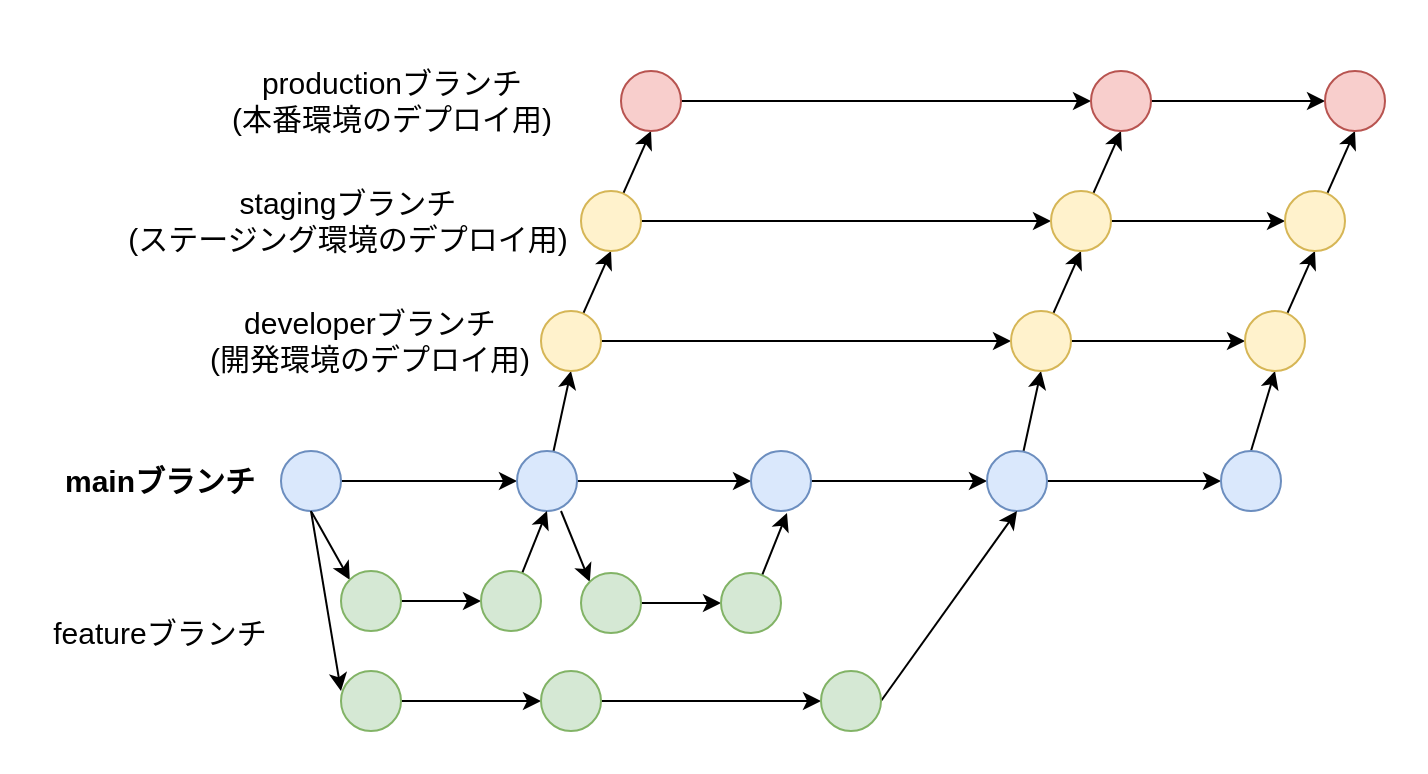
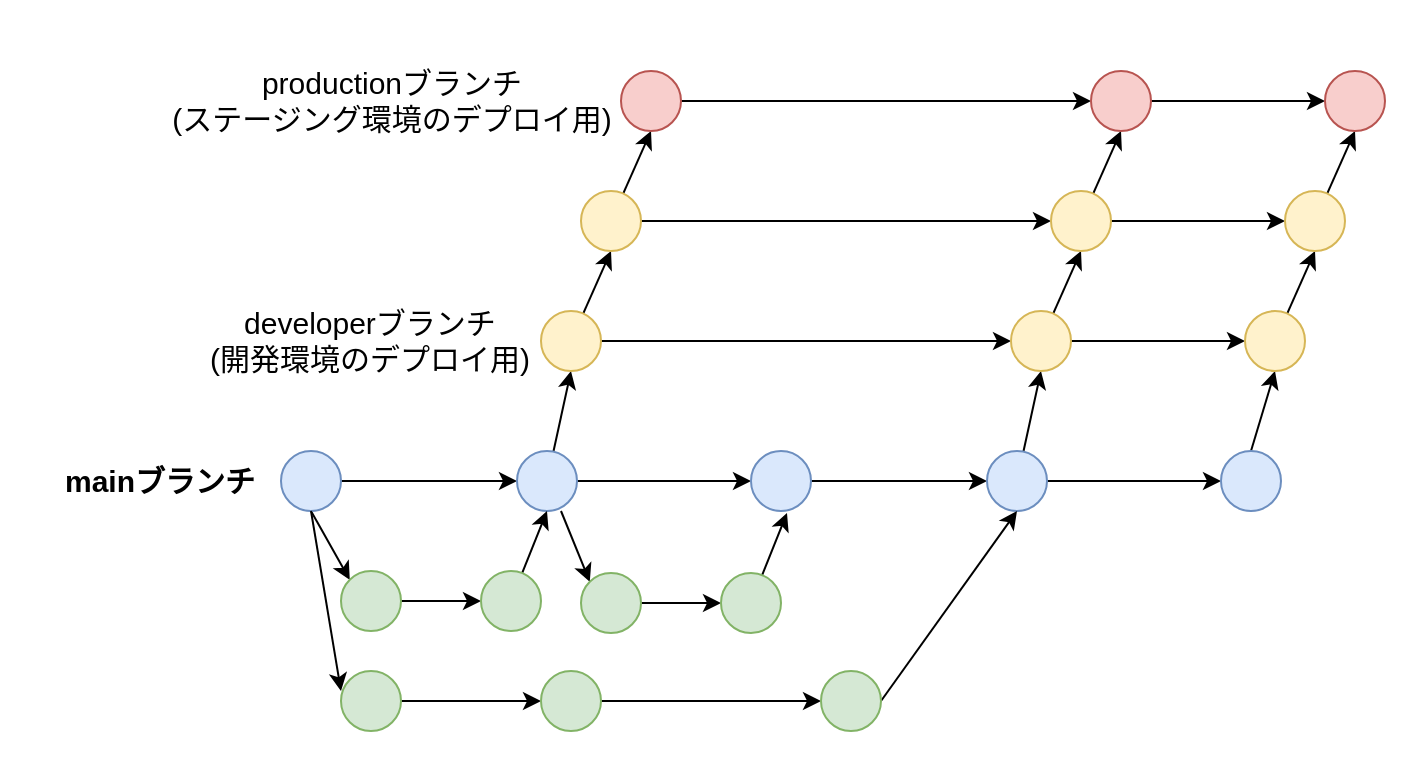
- <mxCell id="56" value="productionブランチ&lt;div&gt;(本番環境のデプロイ用)&lt;/div&gt;" style="rounded=0;whiteSpace=wrap;html=1;fontFamily=Helvetica;fontSize=15;fontColor=default;labelBackgroundColor=default;fillColor=none;strokeColor=none;" vertex="1" parent="1"><mxGeometry x="82" y="20" width="228" height="60" as="geometry" /></mxCell>
+ <mxCell id="56" value="productionブランチ&lt;div&gt;(ステージング環境のデプロイ用)&lt;/div&gt;" style="rounded=0;whiteSpace=wrap;html=1;fontFamily=Helvetica;fontSize=15;fontColor=default;labelBackgroundColor=default;fillColor=none;strokeColor=none;" vertex="1" parent="1"><mxGeometry x="82" y="20" width="228" height="60" as="geometry" /></mxCell>
- <mxCell id="55" value="stagingブランチ&lt;div&gt;(ステージング環境のデプロイ用)&lt;/div&gt;" style="rounded=0;whiteSpace=wrap;html=1;fontFamily=Helvetica;fontSize=15;fontColor=default;labelBackgroundColor=default;fillColor=none;strokeColor=none;" vertex="1" parent="1"><mxGeometry x="60" y="80" width="228" height="60" as="geometry" /></mxCell>
- <mxCell id="53" value="featureブランチ" style="rounded=0;whiteSpace=wrap;html=1;fontFamily=Helvetica;fontSize=15;fontColor=default;labelBackgroundColor=default;fillColor=none;strokeColor=none;" vertex="1" parent="1"><mxGeometry x="20" y="286" width="120" height="60" as="geometry" /></mxCell>
